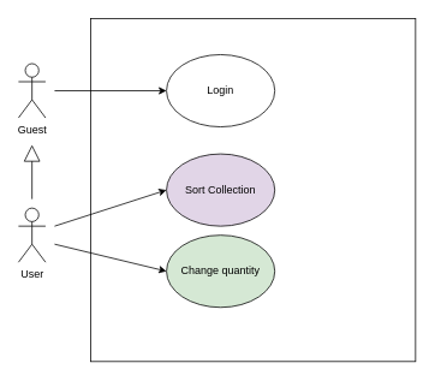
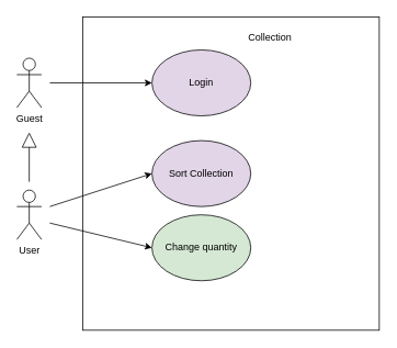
+ <mxCell id="8" value="Collection" style="text;html=1;strokeColor=none;fillColor=none;align=center;verticalAlign=middle;whiteSpace=wrap;rounded=0;" vertex="1" parent="1"><mxGeometry x="280" y="30" width="95" height="30" as="geometry" /></mxCell>
- <mxCell id="5" value="Login" style="ellipse;whiteSpace=wrap;html=1;" vertex="1" parent="1"><mxGeometry x="184" y="60" width="120" height="80" as="geometry" /></mxCell>
+ <mxCell id="5" value="Login" style="ellipse;whiteSpace=wrap;html=1;fillColor=#e1d5e7;" vertex="1" parent="1"><mxGeometry x="184" y="60" width="120" height="80" as="geometry" /></mxCell>
